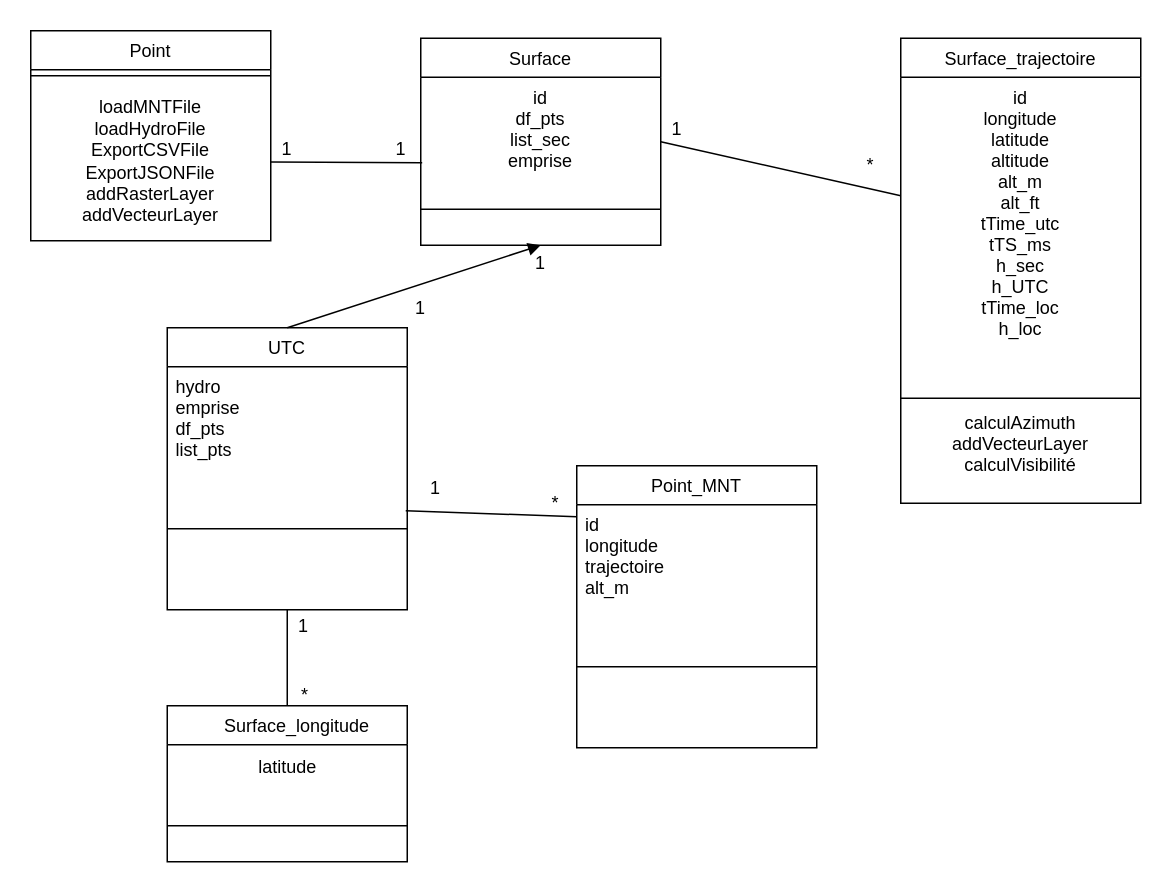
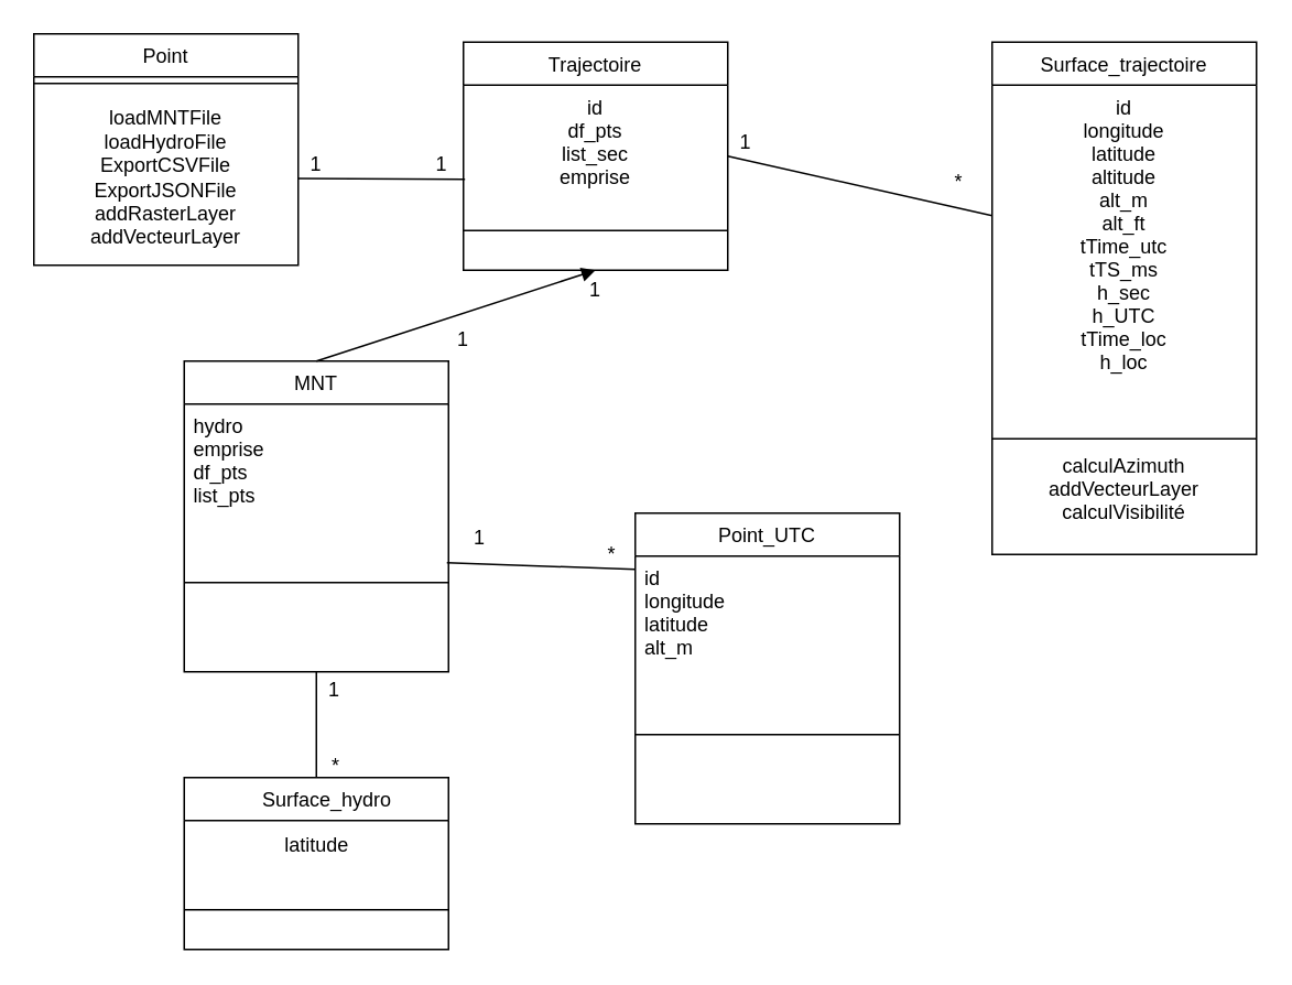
- <mxCell id="2" value="Surface" style="swimlane;fontStyle=0;align=center;verticalAlign=top;childLayout=stackLayout;horizontal=1;startSize=26;horizontalStack=0;resizeParent=1;resizeLast=0;collapsible=1;marginBottom=0;rounded=0;shadow=0;strokeWidth=1;" parent="1" vertex="1"><mxGeometry x="280" y="25" width="160" height="138" as="geometry"><mxRectangle x="230" y="140" width="160" height="26" as="alternateBounds" /></mxGeometry></mxCell>
+ <mxCell id="2" value="Trajectoire" style="swimlane;fontStyle=0;align=center;verticalAlign=top;childLayout=stackLayout;horizontal=1;startSize=26;horizontalStack=0;resizeParent=1;resizeLast=0;collapsible=1;marginBottom=0;rounded=0;shadow=0;strokeWidth=1;" parent="1" vertex="1"><mxGeometry x="280" y="25" width="160" height="138" as="geometry"><mxRectangle x="230" y="140" width="160" height="26" as="alternateBounds" /></mxGeometry></mxCell>
- <mxCell id="5" value="UTC" style="swimlane;fontStyle=0;align=center;verticalAlign=top;childLayout=stackLayout;horizontal=1;startSize=26;horizontalStack=0;resizeParent=1;resizeLast=0;collapsible=1;marginBottom=0;rounded=0;shadow=0;strokeWidth=1;" parent="1" vertex="1"><mxGeometry x="111" y="218" width="160" height="188" as="geometry"><mxRectangle x="70" y="330" width="170" height="26" as="alternateBounds" /></mxGeometry></mxCell>
+ <mxCell id="5" value="MNT" style="swimlane;fontStyle=0;align=center;verticalAlign=top;childLayout=stackLayout;horizontal=1;startSize=26;horizontalStack=0;resizeParent=1;resizeLast=0;collapsible=1;marginBottom=0;rounded=0;shadow=0;strokeWidth=1;" parent="1" vertex="1"><mxGeometry x="111" y="218" width="160" height="188" as="geometry"><mxRectangle x="70" y="330" width="170" height="26" as="alternateBounds" /></mxGeometry></mxCell>
- <mxCell id="24" value="Point_MNT" style="swimlane;fontStyle=0;align=center;verticalAlign=top;childLayout=stackLayout;horizontal=1;startSize=26;horizontalStack=0;resizeParent=1;resizeLast=0;collapsible=1;marginBottom=0;rounded=0;shadow=0;strokeWidth=1;" parent="1" vertex="1"><mxGeometry x="384" y="310" width="160" height="188" as="geometry"><mxRectangle x="70" y="330" width="170" height="26" as="alternateBounds" /></mxGeometry></mxCell>
+ <mxCell id="24" value="Point_UTC" style="swimlane;fontStyle=0;align=center;verticalAlign=top;childLayout=stackLayout;horizontal=1;startSize=26;horizontalStack=0;resizeParent=1;resizeLast=0;collapsible=1;marginBottom=0;rounded=0;shadow=0;strokeWidth=1;" parent="1" vertex="1"><mxGeometry x="384" y="310" width="160" height="188" as="geometry"><mxRectangle x="70" y="330" width="170" height="26" as="alternateBounds" /></mxGeometry></mxCell>
- <mxCell id="25" value="id&#10;longitude&#10;trajectoire&#10;alt_m&#10;" style="text;align=left;verticalAlign=top;spacingLeft=4;spacingRight=4;overflow=hidden;rotatable=0;points=[[0,0.5],[1,0.5]];portConstraint=eastwest;" parent="24" vertex="1"><mxGeometry y="26" width="160" height="84" as="geometry" /></mxCell>
+ <mxCell id="25" value="id&#10;longitude&#10;latitude&#10;alt_m&#10;" style="text;align=left;verticalAlign=top;spacingLeft=4;spacingRight=4;overflow=hidden;rotatable=0;points=[[0,0.5],[1,0.5]];portConstraint=eastwest;" parent="24" vertex="1"><mxGeometry y="26" width="160" height="84" as="geometry" /></mxCell>
- <mxCell id="30" value="    Surface_longitude" style="swimlane;fontStyle=0;align=center;verticalAlign=top;childLayout=stackLayout;horizontal=1;startSize=26;horizontalStack=0;resizeParent=1;resizeLast=0;collapsible=1;marginBottom=0;rounded=0;shadow=0;strokeWidth=1;" parent="1" vertex="1"><mxGeometry x="111" y="470" width="160" height="104" as="geometry"><mxRectangle x="70" y="330" width="170" height="26" as="alternateBounds" /></mxGeometry></mxCell>
+ <mxCell id="30" value="    Surface_hydro" style="swimlane;fontStyle=0;align=center;verticalAlign=top;childLayout=stackLayout;horizontal=1;startSize=26;horizontalStack=0;resizeParent=1;resizeLast=0;collapsible=1;marginBottom=0;rounded=0;shadow=0;strokeWidth=1;" parent="1" vertex="1"><mxGeometry x="111" y="470" width="160" height="104" as="geometry"><mxRectangle x="70" y="330" width="170" height="26" as="alternateBounds" /></mxGeometry></mxCell>
